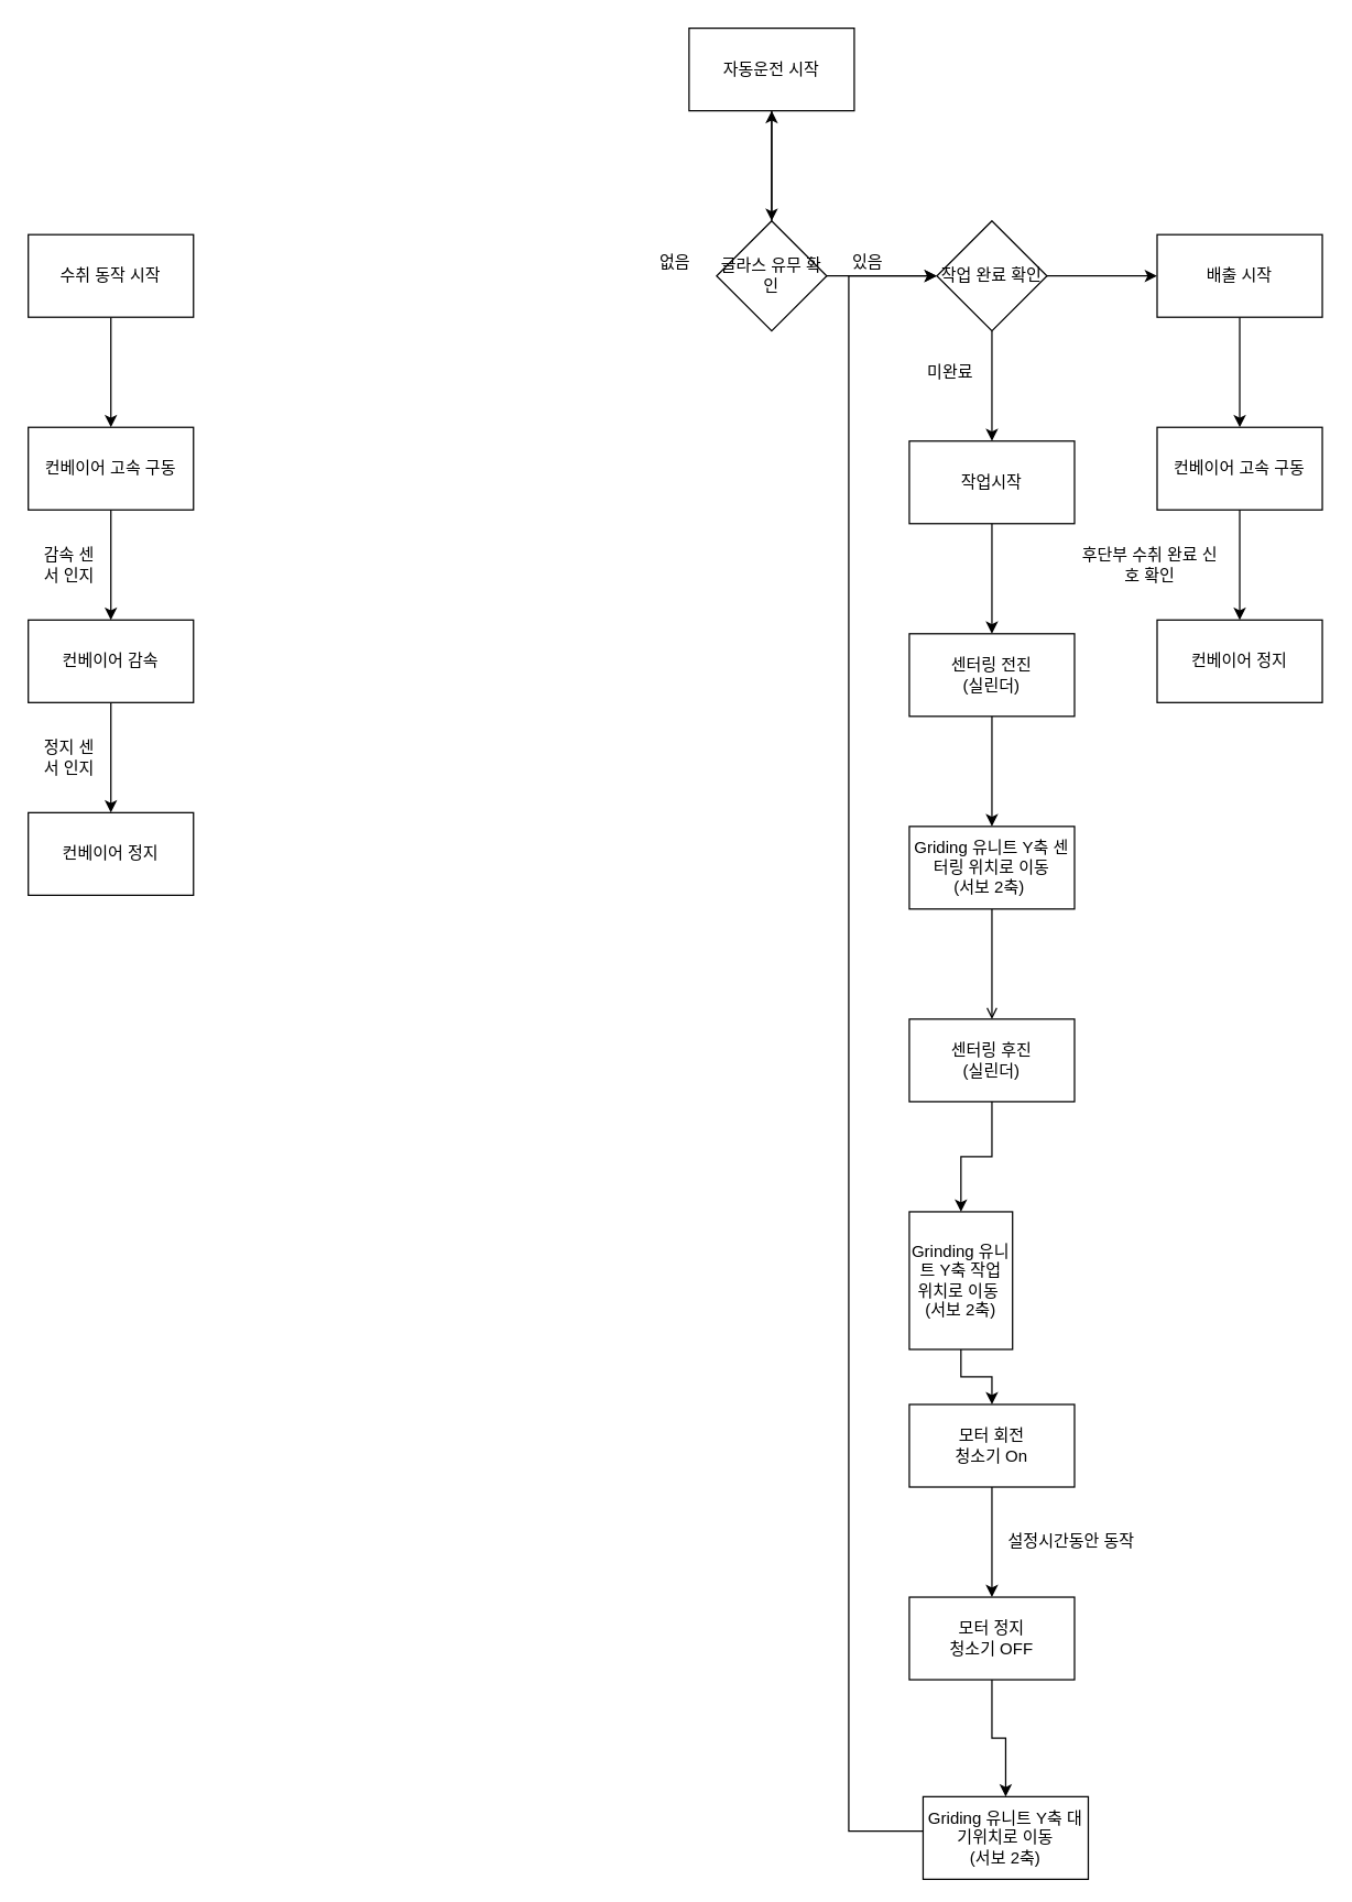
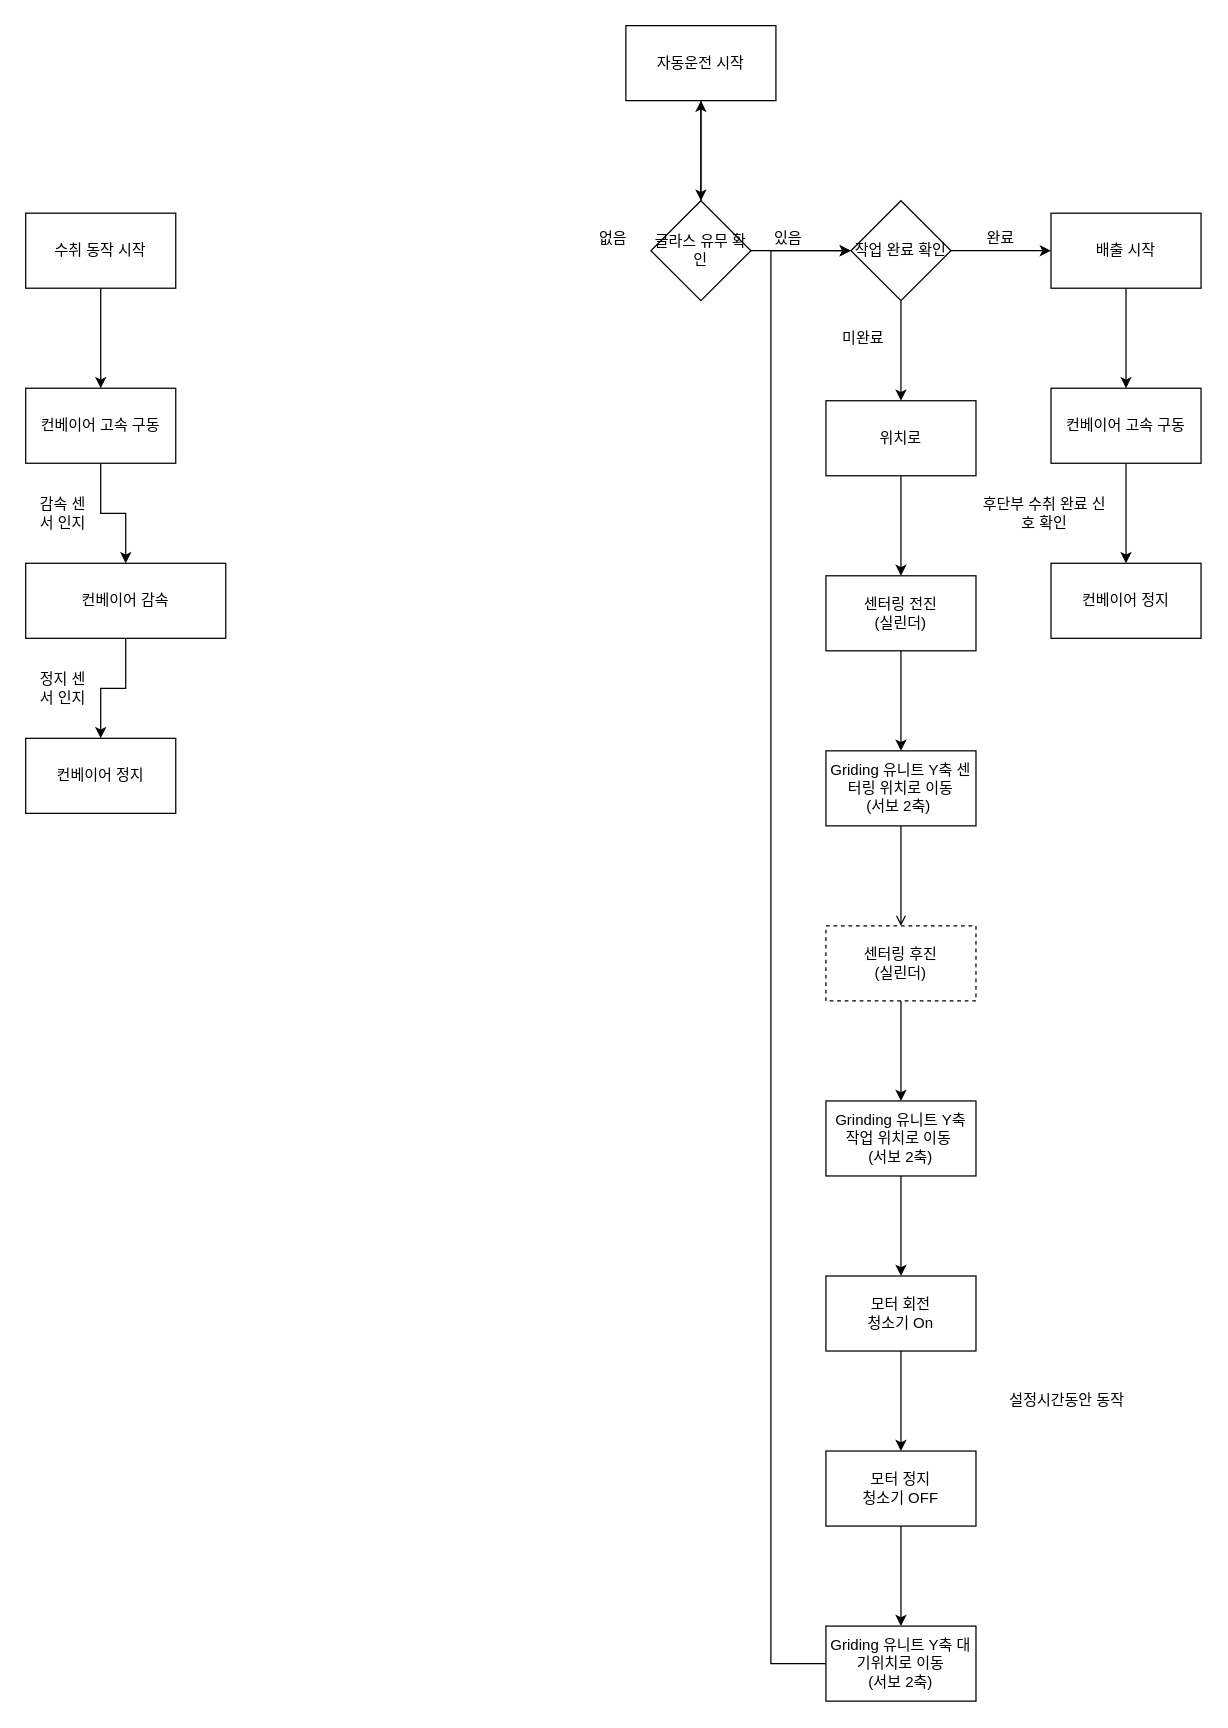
+ <mxCell id="27" value="완료" style="text;html=1;strokeColor=none;fillColor=none;align=center;verticalAlign=middle;whiteSpace=wrap;rounded=0;" parent="1" vertex="1"><mxGeometry x="780" y="180" width="40" height="20" as="geometry" /></mxCell>
- <mxCell id="30" value="작업시작" style="rounded=0;whiteSpace=wrap;html=1;" parent="1" vertex="1"><mxGeometry x="660" y="320" width="120" height="60" as="geometry" /></mxCell>
+ <mxCell id="30" value="위치로" style="rounded=0;whiteSpace=wrap;html=1;" parent="1" vertex="1"><mxGeometry x="660" y="320" width="120" height="60" as="geometry" /></mxCell>
- <mxCell id="12" value="컨베이어 감속" style="rounded=0;whiteSpace=wrap;html=1;" parent="1" vertex="1"><mxGeometry x="20" y="450" width="120" height="60" as="geometry" /></mxCell>
+ <mxCell id="12" value="컨베이어 감속" style="rounded=0;whiteSpace=wrap;html=1;" parent="1" vertex="1"><mxGeometry x="20" y="450" width="160" height="60" as="geometry" /></mxCell>
- <mxCell id="36" value="센터링 후진&lt;br&gt;(실린더)" style="rounded=0;whiteSpace=wrap;html=1;" parent="1" vertex="1"><mxGeometry x="660" y="740" width="120" height="60" as="geometry" /></mxCell>
+ <mxCell id="36" value="센터링 후진&lt;br&gt;(실린더)" style="rounded=0;whiteSpace=wrap;html=1;dashed=1;" parent="1" vertex="1"><mxGeometry x="660" y="740" width="120" height="60" as="geometry" /></mxCell>
- <mxCell id="38" value="Grinding 유니트 Y축 작업 위치로 이동&amp;nbsp;&lt;br&gt;(서보 2축)" style="rounded=0;whiteSpace=wrap;html=1;" parent="1" vertex="1"><mxGeometry x="660" y="880" width="75" height="100" as="geometry" /></mxCell>
+ <mxCell id="38" value="Grinding 유니트 Y축 작업 위치로 이동&amp;nbsp;&lt;br&gt;(서보 2축)" style="rounded=0;whiteSpace=wrap;html=1;" parent="1" vertex="1"><mxGeometry x="660" y="880" width="120" height="60" as="geometry" /></mxCell>
- <mxCell id="45" value="설정시간동안 동작" style="text;html=1;strokeColor=none;fillColor=none;align=center;verticalAlign=middle;whiteSpace=wrap;rounded=0;" parent="1" vertex="1"><mxGeometry x="726" y="1110" width="104" height="20" as="geometry" /></mxCell>
+ <mxCell id="45" value="설정시간동안 동작" style="text;html=1;strokeColor=none;fillColor=none;align=center;verticalAlign=middle;whiteSpace=wrap;rounded=0;" parent="1" vertex="1"><mxGeometry x="801" y="1110" width="104" height="20" as="geometry" /></mxCell>
- <mxCell id="44" value="Griding 유니트 Y축 대기위치로 이동&lt;br&gt;(서보 2축)" style="rounded=0;whiteSpace=wrap;html=1;" parent="1" vertex="1"><mxGeometry x="670" y="1305" width="120" height="60" as="geometry" /></mxCell>
+ <mxCell id="44" value="Griding 유니트 Y축 대기위치로 이동&lt;br&gt;(서보 2축)" style="rounded=0;whiteSpace=wrap;html=1;" parent="1" vertex="1"><mxGeometry x="660" y="1300" width="120" height="60" as="geometry" /></mxCell>
